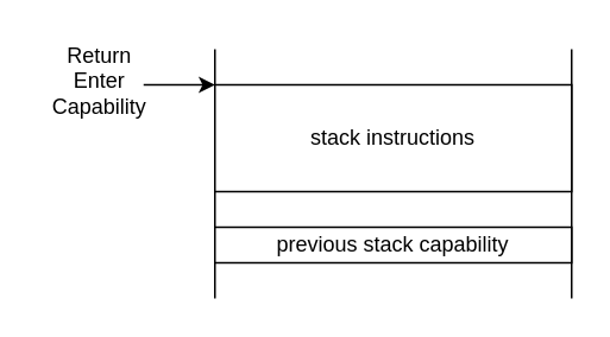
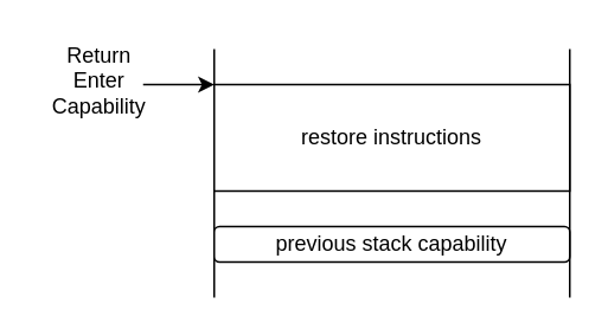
- <mxCell id="3" value="stack instructions" style="rounded=0;whiteSpace=wrap;html=1;" vertex="1" parent="1"><mxGeometry x="120" y="47" width="200" height="60" as="geometry" /></mxCell>
+ <mxCell id="3" value="restore instructions" style="rounded=0;whiteSpace=wrap;html=1;" vertex="1" parent="1"><mxGeometry x="120" y="47" width="200" height="60" as="geometry" /></mxCell>
- <mxCell id="4" value="previous stack capability" style="rounded=0;whiteSpace=wrap;html=1;" vertex="1" parent="1"><mxGeometry x="120" y="127" width="200" height="20" as="geometry" /></mxCell>
+ <mxCell id="4" value="previous stack capability" style="whiteSpace=wrap;html=1;rounded=1;" vertex="1" parent="1"><mxGeometry x="120" y="127" width="200" height="20" as="geometry" /></mxCell>
